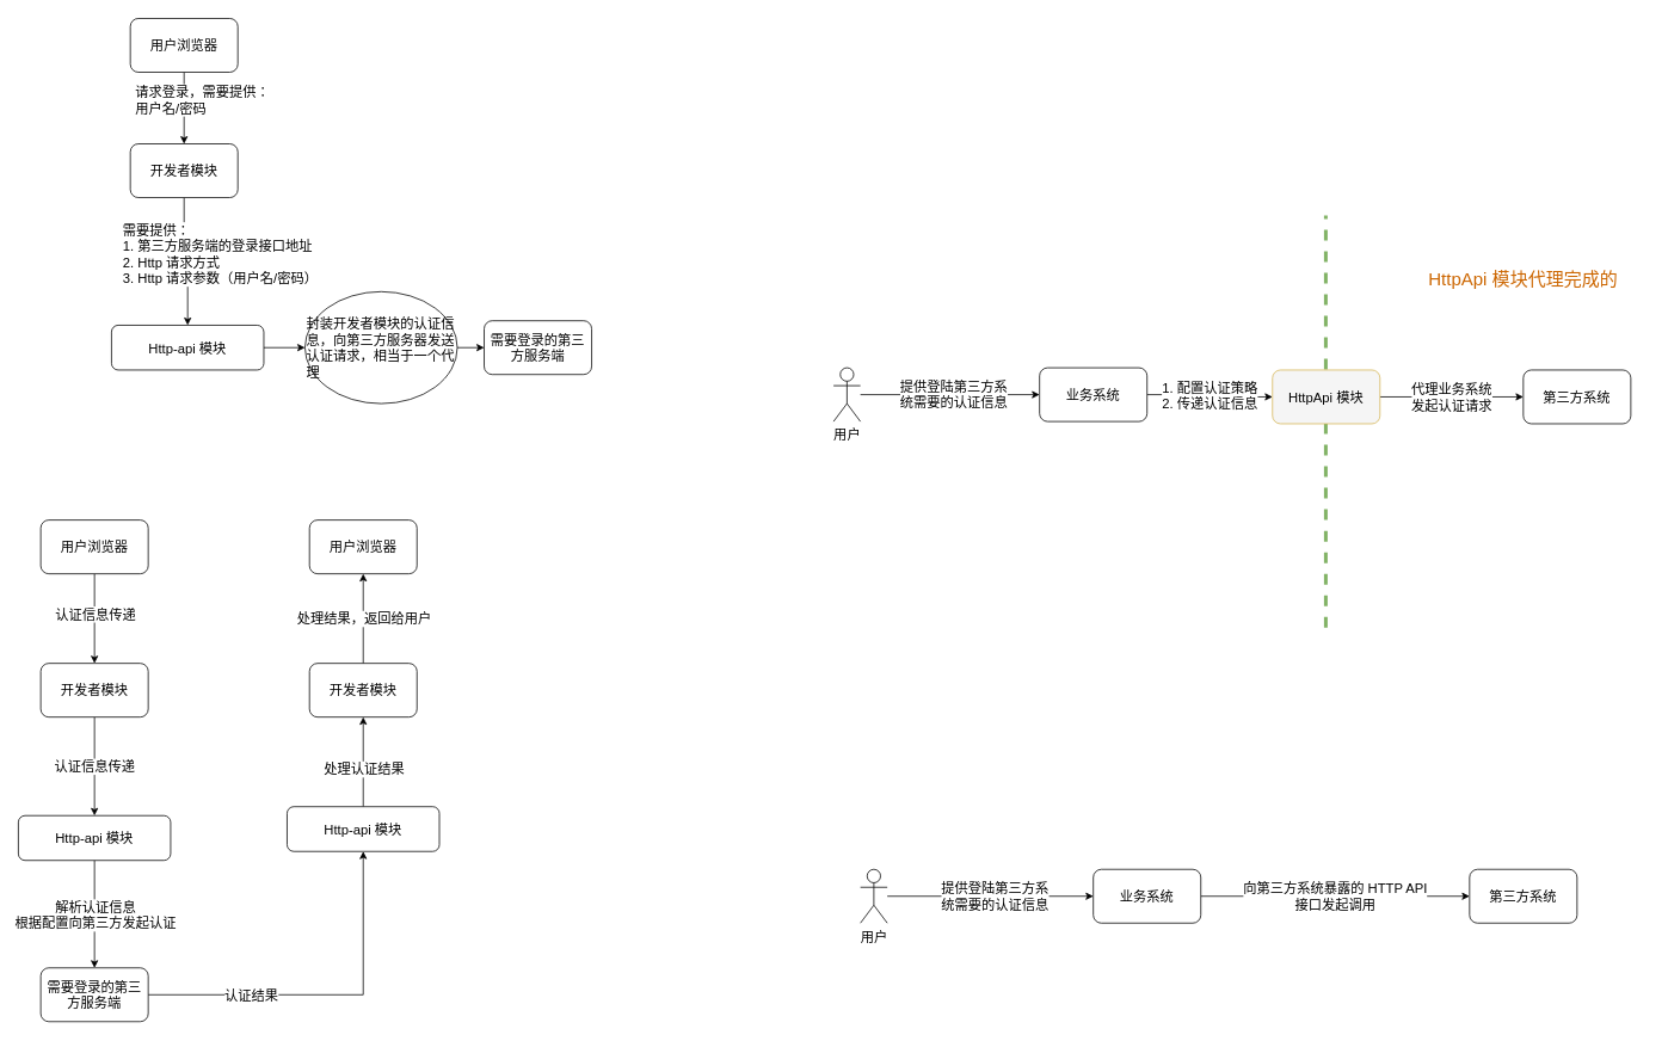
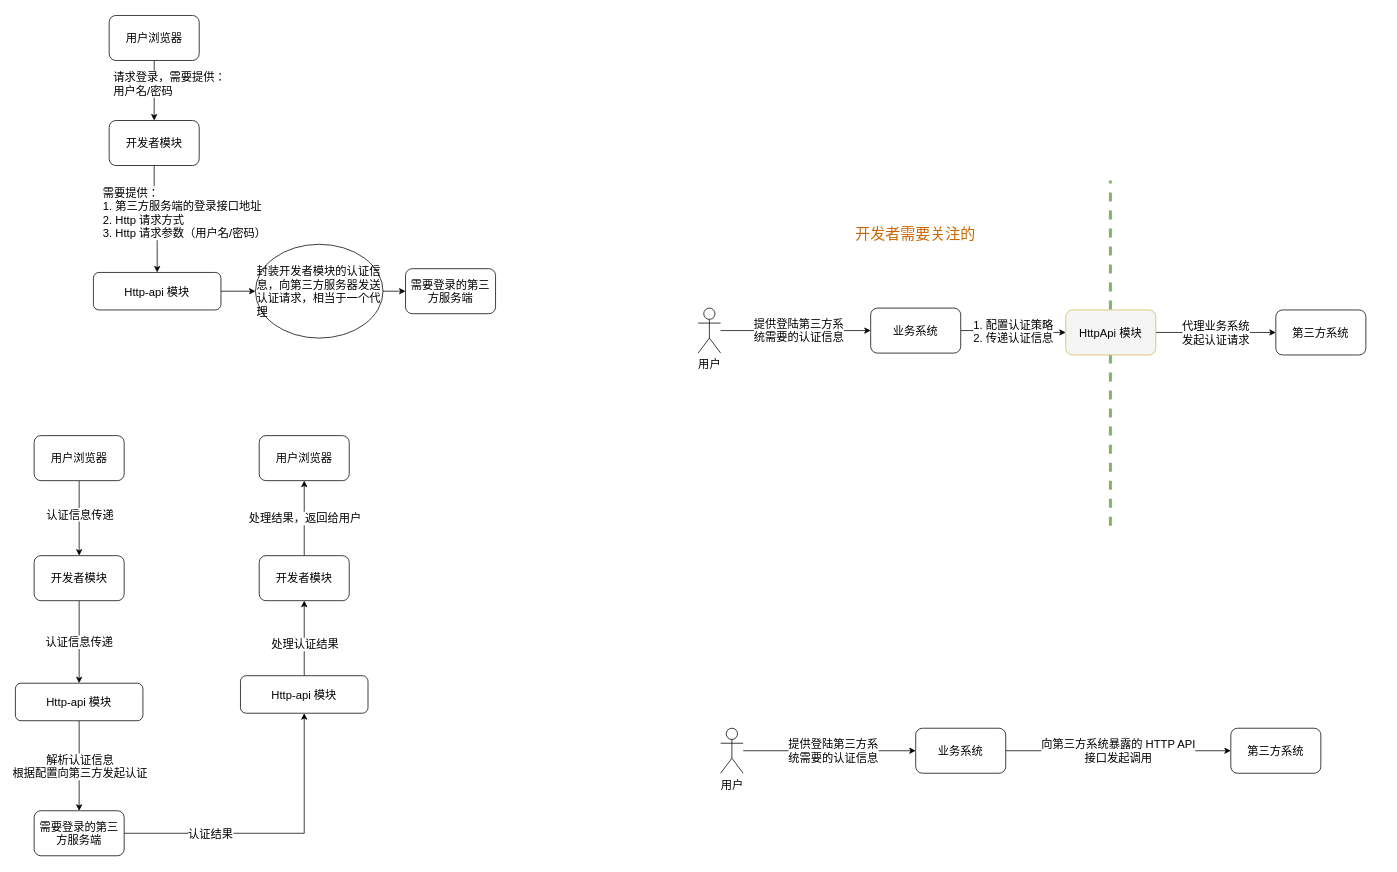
+ <mxCell id="39" value="开发者需要关注的" style="text;html=1;strokeColor=none;fillColor=none;align=center;verticalAlign=middle;whiteSpace=wrap;rounded=0;fontSize=20;fontColor=#CC6600;" parent="1" vertex="1"><mxGeometry x="1115" y="280" width="210" height="60" as="geometry" /></mxCell>
- <mxCell id="40" value="HttpApi 模块代理完成的" style="text;html=1;strokeColor=none;fillColor=none;align=center;verticalAlign=middle;whiteSpace=wrap;rounded=0;fontSize=20;fontColor=#CC6600;" parent="1" vertex="1"><mxGeometry x="1560" y="280" width="280" height="60" as="geometry" /></mxCell>
